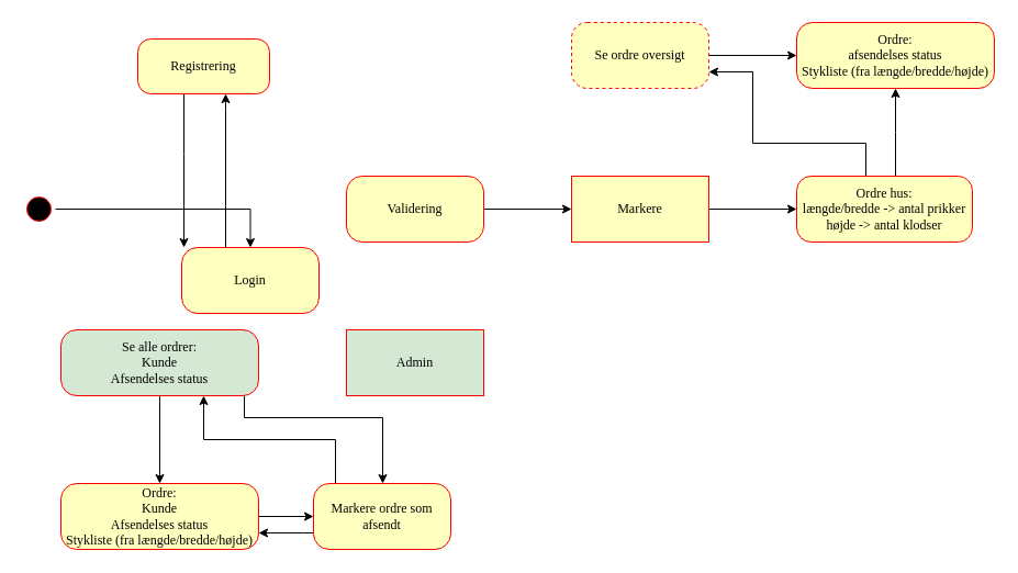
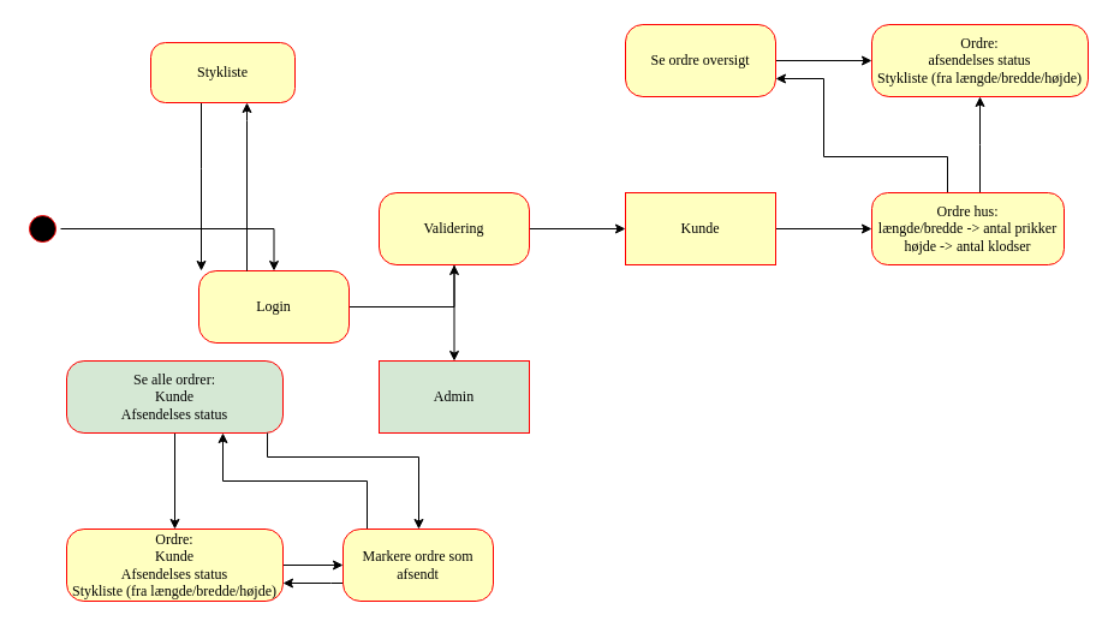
- <mxCell id="21" value="Se ordre oversigt" style="rounded=1;whiteSpace=wrap;html=1;arcSize=24;fillColor=#ffffc0;strokeColor=#ff0000;shadow=0;comic=0;labelBackgroundColor=none;fontFamily=Verdana;fontSize=12;fontColor=#000000;align=center;dashed=1;" vertex="1" parent="1"><mxGeometry x="520" y="20" width="125" height="60" as="geometry" /></mxCell>
+ <mxCell id="21" value="Se ordre oversigt" style="rounded=1;whiteSpace=wrap;html=1;arcSize=24;fillColor=#ffffc0;strokeColor=#ff0000;shadow=0;comic=0;labelBackgroundColor=none;fontFamily=Verdana;fontSize=12;fontColor=#000000;align=center;" vertex="1" parent="1"><mxGeometry x="520" y="20" width="125" height="60" as="geometry" /></mxCell>
- <mxCell id="28" value="Registrering&lt;br&gt;" style="rounded=1;whiteSpace=wrap;html=1;arcSize=24;fillColor=#ffffc0;strokeColor=#ff0000;shadow=0;comic=0;labelBackgroundColor=none;fontFamily=Verdana;fontSize=12;fontColor=#000000;align=center;" parent="1" vertex="1"><mxGeometry x="125" y="35" width="120" height="50" as="geometry" /></mxCell>
+ <mxCell id="28" value="Stykliste&lt;br&gt;" style="rounded=1;whiteSpace=wrap;html=1;arcSize=24;fillColor=#ffffc0;strokeColor=#ff0000;shadow=0;comic=0;labelBackgroundColor=none;fontFamily=Verdana;fontSize=12;fontColor=#000000;align=center;" parent="1" vertex="1"><mxGeometry x="125" y="35" width="120" height="50" as="geometry" /></mxCell>
- <mxCell id="19" value="Markere" style="rounded=1;whiteSpace=wrap;html=1;arcSize=0;fillColor=#ffffc0;strokeColor=#ff0000;shadow=0;comic=0;labelBackgroundColor=none;fontFamily=Verdana;fontSize=12;fontColor=#000000;align=center;" vertex="1" parent="1"><mxGeometry x="520" y="160" width="125" height="60" as="geometry" /></mxCell>
+ <mxCell id="19" value="Kunde" style="rounded=1;whiteSpace=wrap;html=1;arcSize=0;fillColor=#ffffc0;strokeColor=#ff0000;shadow=0;comic=0;labelBackgroundColor=none;fontFamily=Verdana;fontSize=12;fontColor=#000000;align=center;" vertex="1" parent="1"><mxGeometry x="520" y="160" width="125" height="60" as="geometry" /></mxCell>
+ <mxCell id="4" value="" style="edgeStyle=orthogonalEdgeStyle;rounded=0;orthogonalLoop=1;jettySize=auto;html=1;" edge="1" parent="1" source="5" target="8"><mxGeometry relative="1" as="geometry" /></mxCell>
+ <mxCell id="7" value="" style="edgeStyle=orthogonalEdgeStyle;rounded=0;orthogonalLoop=1;jettySize=auto;html=1;" edge="1" parent="1" source="8" target="9"><mxGeometry relative="1" as="geometry" /></mxCell>
